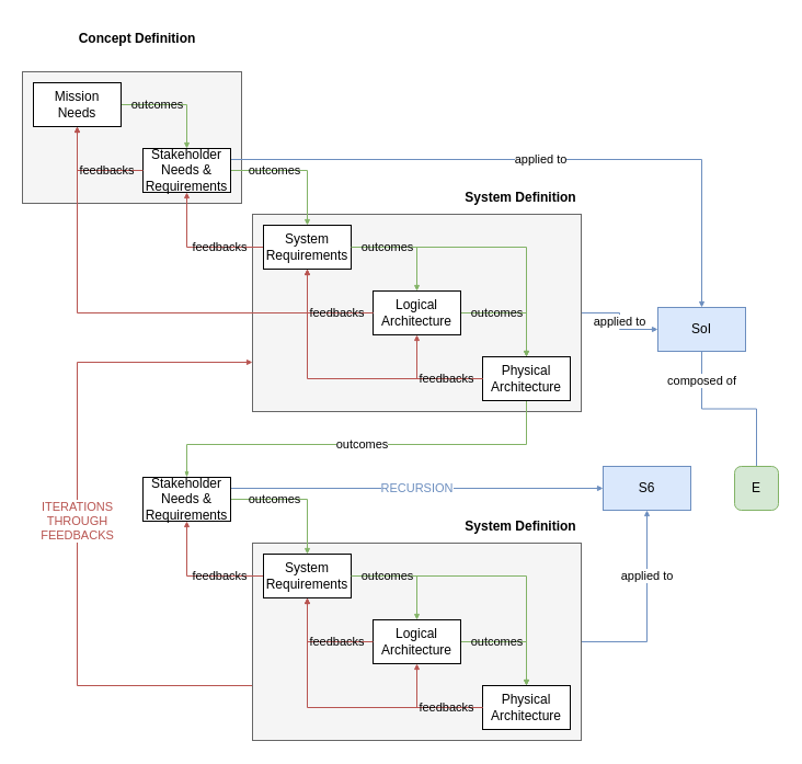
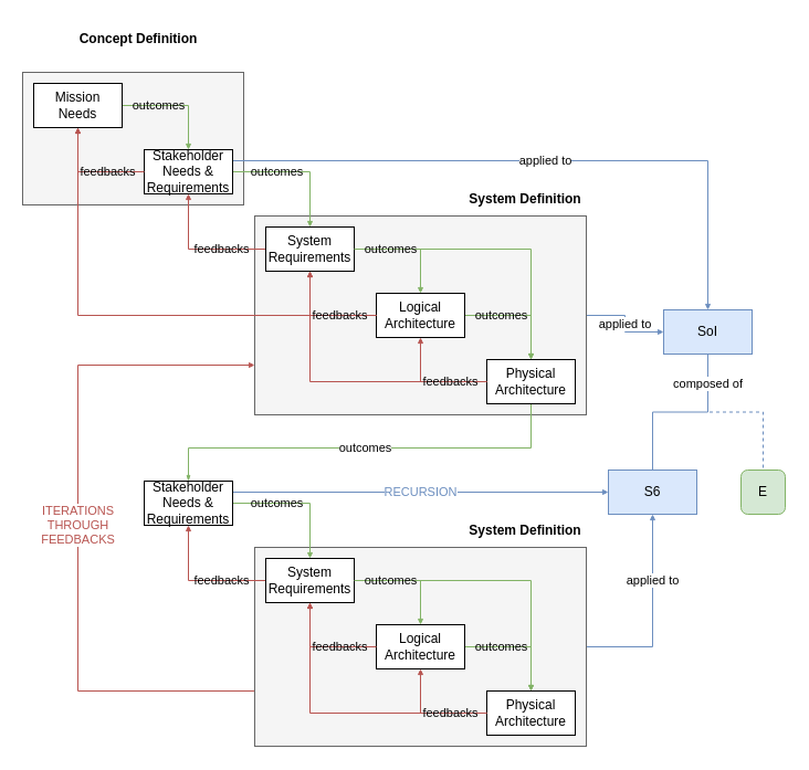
- <mxCell id="26" value="composed of" style="edgeStyle=orthogonalEdgeStyle;rounded=0;html=1;exitX=0.5;exitY=1;exitDx=0;exitDy=0;entryX=0.5;entryY=0;entryDx=0;entryDy=0;endArrow=none;endFill=0;fillColor=#dae8fc;strokeColor=#6c8ebf;" parent="1" source="27" target="29" edge="1"><mxGeometry x="-0.647" relative="1" as="geometry"><mxPoint as="offset" /></mxGeometry></mxCell>
+ <mxCell id="26" value="composed of" style="edgeStyle=orthogonalEdgeStyle;rounded=0;html=1;exitX=0.5;exitY=1;exitDx=0;exitDy=0;entryX=0.5;entryY=0;entryDx=0;entryDy=0;endArrow=none;endFill=0;fillColor=#dae8fc;strokeColor=#6c8ebf;dashed=1;" parent="1" source="27" target="29" edge="1"><mxGeometry x="-0.647" relative="1" as="geometry"><mxPoint as="offset" /></mxGeometry></mxCell>
+ <mxCell id="25" style="edgeStyle=orthogonalEdgeStyle;html=1;exitX=0.5;exitY=1;exitDx=0;exitDy=0;entryX=0.5;entryY=0;entryDx=0;entryDy=0;rounded=0;endArrow=none;endFill=0;fillColor=#dae8fc;strokeColor=#6c8ebf;" parent="1" source="27" target="28" edge="1"><mxGeometry relative="1" as="geometry" /></mxCell>
